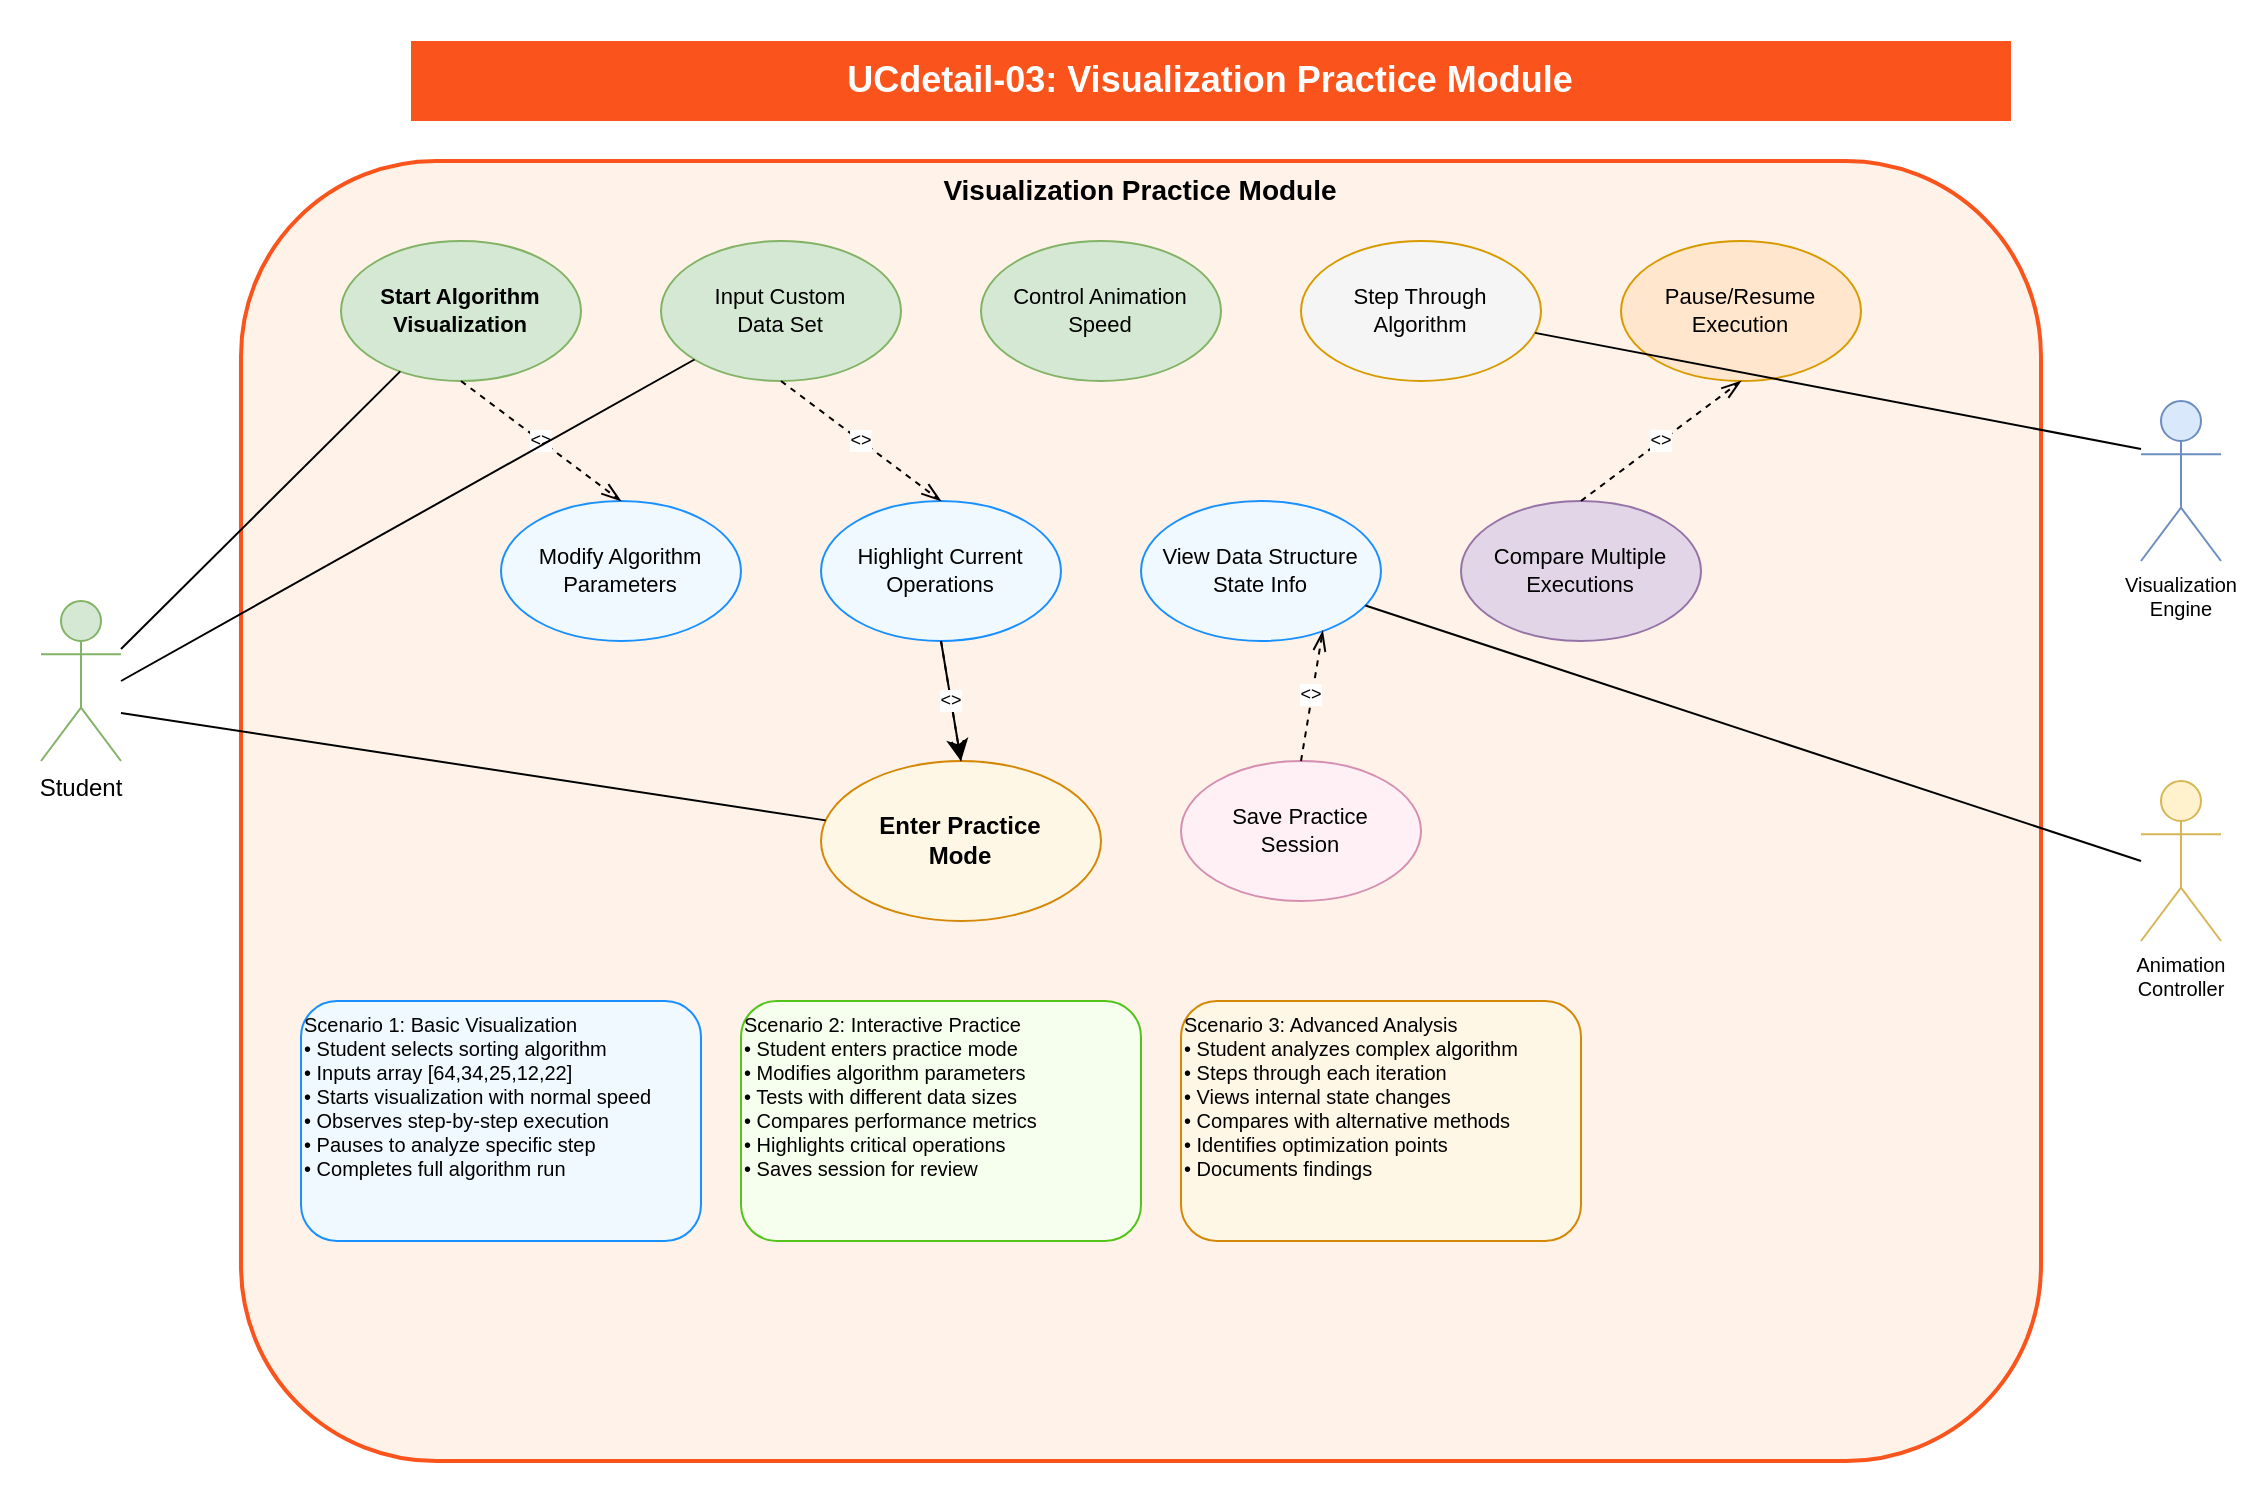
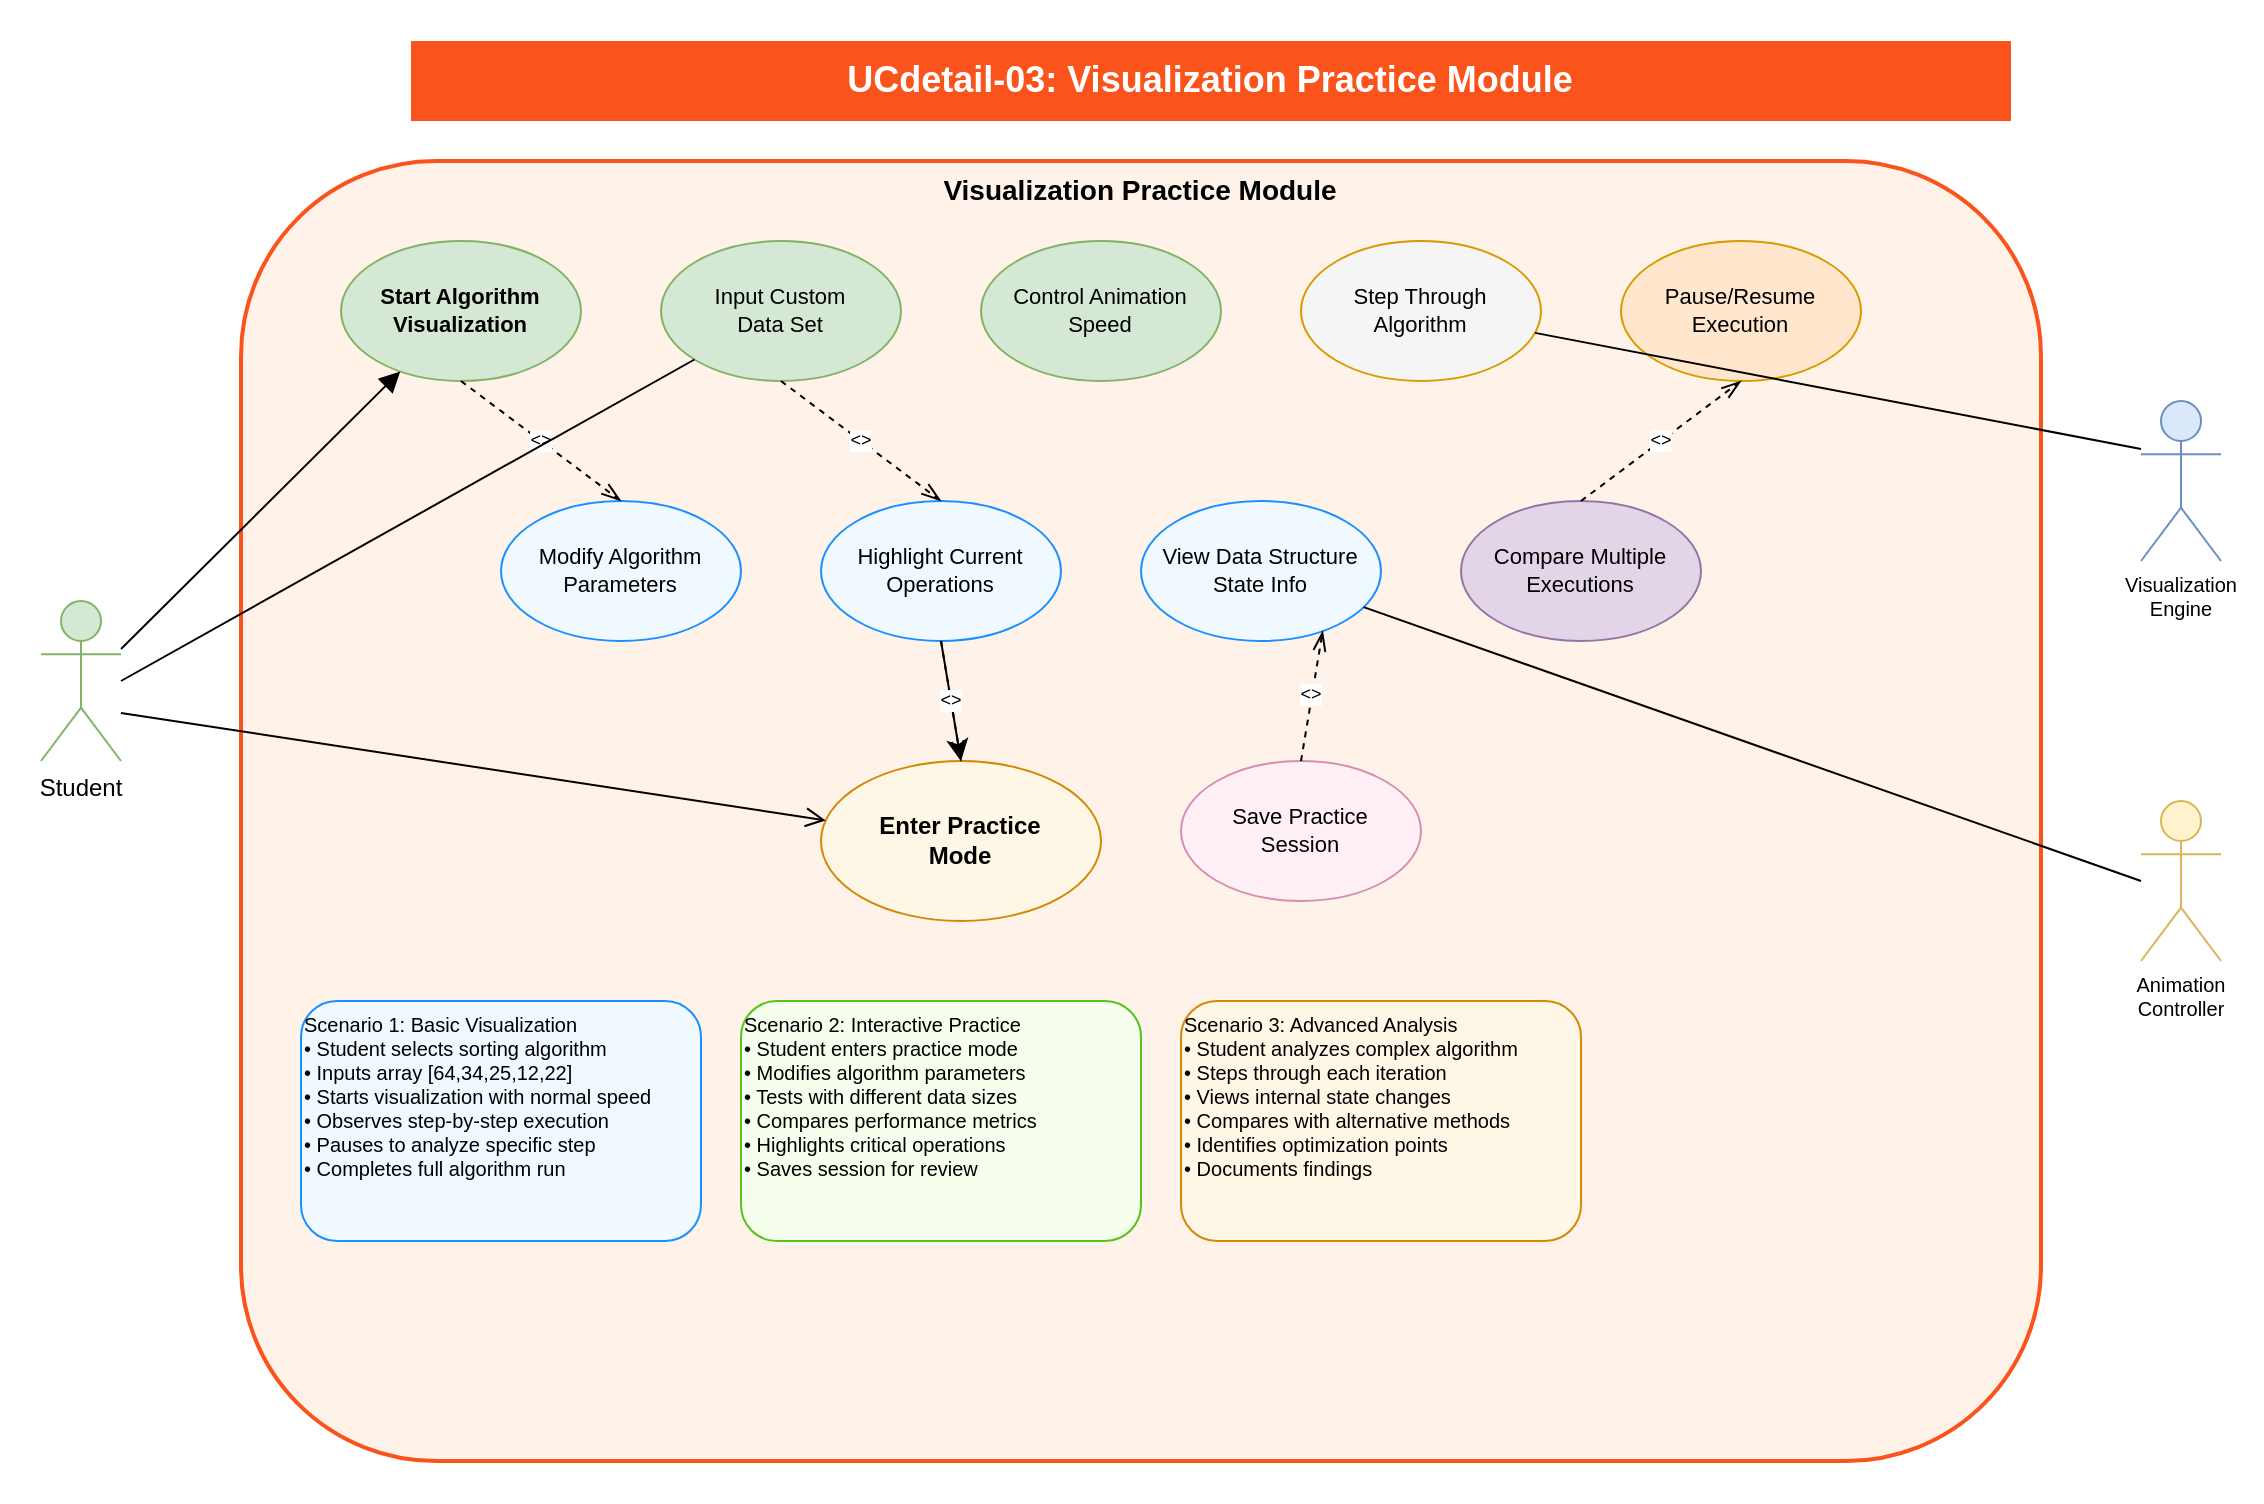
- <mxCell id="27" value="" style="endArrow=none;html=1;rounded=0;fontSize=12;startSize=8;endSize=8;exitX=1;exitY=0.3;" edge="1" parent="1" source="4" target="7"><mxGeometry width="50" height="50" relative="1" as="geometry"><mxPoint x="370" y="400" as="sourcePoint" /><mxPoint x="420" y="350" as="targetPoint" /></mxGeometry></mxCell>
+ <mxCell id="27" value="" style="endArrow=block;html=1;rounded=0;fontSize=12;startSize=8;endSize=8;exitX=1;exitY=0.3;" edge="1" parent="1" source="4" target="7"><mxGeometry width="50" height="50" relative="1" as="geometry"><mxPoint x="370" y="400" as="sourcePoint" /><mxPoint x="420" y="350" as="targetPoint" /></mxGeometry></mxCell>
- <mxCell id="29" value="" style="endArrow=none;html=1;rounded=0;fontSize=12;startSize=8;endSize=8;exitX=1;exitY=0.7;" edge="1" parent="1" source="4" target="16"><mxGeometry width="50" height="50" relative="1" as="geometry"><mxPoint x="370" y="400" as="sourcePoint" /><mxPoint x="420" y="350" as="targetPoint" /></mxGeometry></mxCell>
+ <mxCell id="29" value="" style="endArrow=open;html=1;rounded=0;fontSize=12;startSize=8;endSize=8;exitX=1;exitY=0.7;" edge="1" parent="1" source="4" target="16"><mxGeometry width="50" height="50" relative="1" as="geometry"><mxPoint x="370" y="400" as="sourcePoint" /><mxPoint x="420" y="350" as="targetPoint" /></mxGeometry></mxCell>
- <mxCell id="6" value="Animation&#10;Controller" style="shape=umlActor;verticalLabelPosition=bottom;verticalAlign=top;html=1;outlineConnect=0;fontSize=10;fillColor=#fff2cc;strokeColor=#d6b656" vertex="1" parent="1"><mxGeometry x="1070" y="390" width="40" height="80" as="geometry" /></mxCell>
+ <mxCell id="6" value="Animation&#10;Controller" style="shape=umlActor;verticalLabelPosition=bottom;verticalAlign=top;html=1;outlineConnect=0;fontSize=10;fillColor=#fff2cc;strokeColor=#d6b656" vertex="1" parent="1"><mxGeometry x="1070" y="400" width="40" height="80" as="geometry" /></mxCell>
